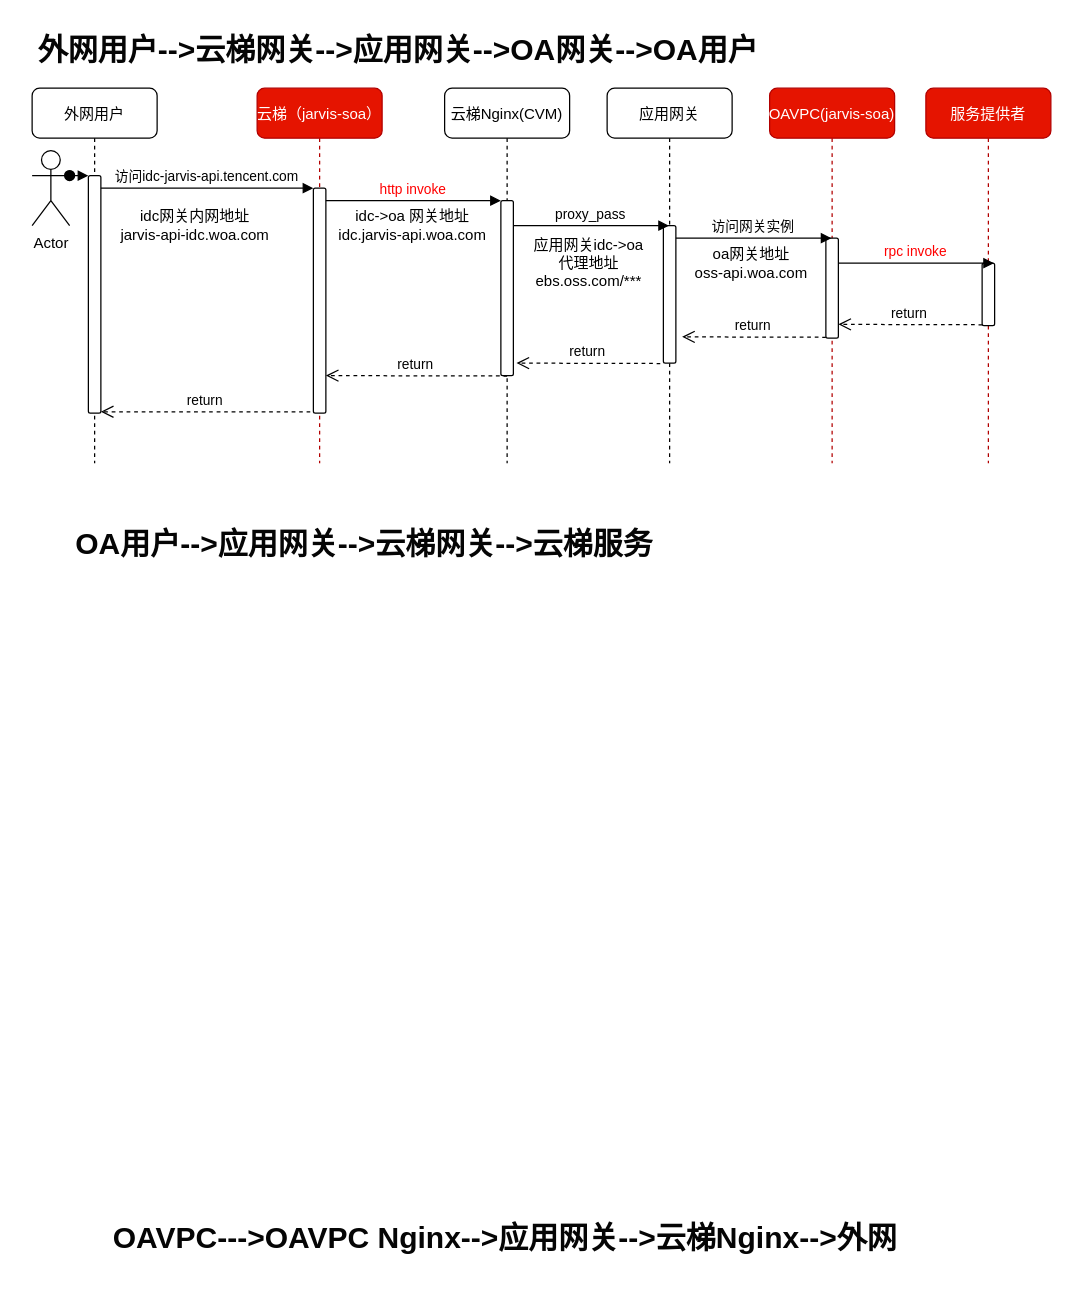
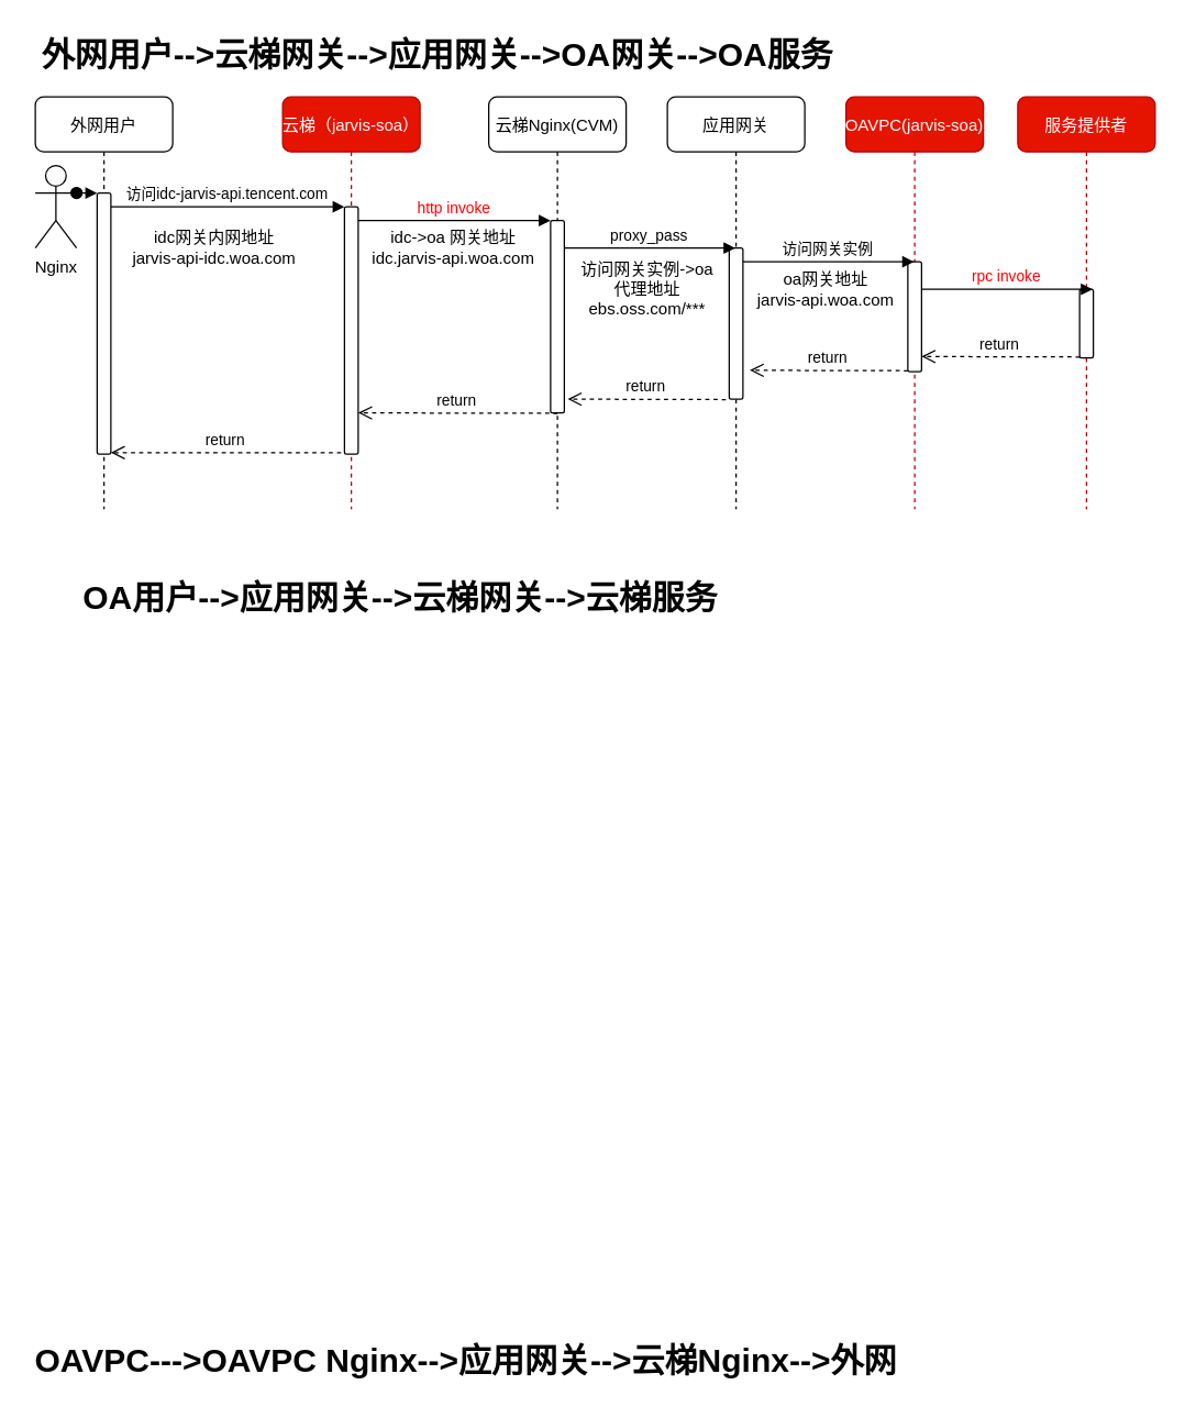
- <mxCell id="30" value="&lt;h1&gt;外网用户--&amp;gt;云梯网关--&amp;gt;应用网关--&amp;gt;OA网关--&amp;gt;OA用户&lt;/h1&gt;" style="text;html=1;strokeColor=none;fillColor=none;spacing=5;spacingTop=-20;whiteSpace=wrap;overflow=hidden;rounded=0;fontColor=#050505;" vertex="1" parent="1"><mxGeometry x="25" y="20" width="635" height="40" as="geometry" /></mxCell>
+ <mxCell id="30" value="&lt;h1&gt;外网用户--&amp;gt;云梯网关--&amp;gt;应用网关--&amp;gt;OA网关--&amp;gt;OA服务&lt;/h1&gt;" style="text;html=1;strokeColor=none;fillColor=none;spacing=5;spacingTop=-20;whiteSpace=wrap;overflow=hidden;rounded=0;fontColor=#050505;" vertex="1" parent="1"><mxGeometry x="25" y="20" width="635" height="40" as="geometry" /></mxCell>
- <mxCell id="15" value="Actor" style="shape=umlActor;verticalLabelPosition=bottom;verticalAlign=top;html=1;outlineConnect=0;rounded=1;" vertex="1" parent="1"><mxGeometry x="25" y="120" width="30" height="60" as="geometry" /></mxCell>
+ <mxCell id="15" value="Nginx" style="shape=umlActor;verticalLabelPosition=bottom;verticalAlign=top;html=1;outlineConnect=0;rounded=1;" vertex="1" parent="1"><mxGeometry x="25" y="120" width="30" height="60" as="geometry" /></mxCell>
- <mxCell id="23" value="应用网关idc-&amp;gt;oa&lt;br&gt;代理地址&lt;br&gt;ebs.oss.com/***" style="text;html=1;align=center;verticalAlign=middle;resizable=0;points=[];autosize=1;rounded=1;" vertex="1" parent="1"><mxGeometry x="420" y="185" width="100" height="50" as="geometry" /></mxCell>
+ <mxCell id="23" value="访问网关实例-&amp;gt;oa&lt;br&gt;代理地址&lt;br&gt;ebs.oss.com/***" style="text;html=1;align=center;verticalAlign=middle;resizable=0;points=[];autosize=1;rounded=1;" vertex="1" parent="1"><mxGeometry x="420" y="185" width="100" height="50" as="geometry" /></mxCell>
- <mxCell id="25" value="oa网关地址&lt;br&gt;oss-api.woa.com" style="text;html=1;align=center;verticalAlign=middle;resizable=0;points=[];autosize=1;rounded=1;" vertex="1" parent="1"><mxGeometry x="545" y="195" width="110" height="30" as="geometry" /></mxCell>
+ <mxCell id="25" value="oa网关地址&lt;br&gt;jarvis-api.woa.com" style="text;html=1;align=center;verticalAlign=middle;resizable=0;points=[];autosize=1;rounded=1;" vertex="1" parent="1"><mxGeometry x="545" y="195" width="110" height="30" as="geometry" /></mxCell>
- <mxCell id="32" value="&lt;h1&gt;OAVPC---&amp;gt;OAVPC Nginx--&amp;gt;应用网关--&amp;gt;云梯Nginx--&amp;gt;外网&lt;/h1&gt;" style="text;html=1;strokeColor=none;fillColor=none;spacing=5;spacingTop=-20;whiteSpace=wrap;overflow=hidden;rounded=0;fontColor=#050505;" vertex="1" parent="1"><mxGeometry x="85" y="970" width="755" height="40" as="geometry" /></mxCell>
+ <mxCell id="32" value="&lt;h1&gt;OAVPC---&amp;gt;OAVPC Nginx--&amp;gt;应用网关--&amp;gt;云梯Nginx--&amp;gt;外网&lt;/h1&gt;" style="text;html=1;strokeColor=none;fillColor=none;spacing=5;spacingTop=-20;whiteSpace=wrap;overflow=hidden;rounded=0;fontColor=#050505;" vertex="1" parent="1"><mxGeometry x="20" y="970" width="755" height="40" as="geometry" /></mxCell>
